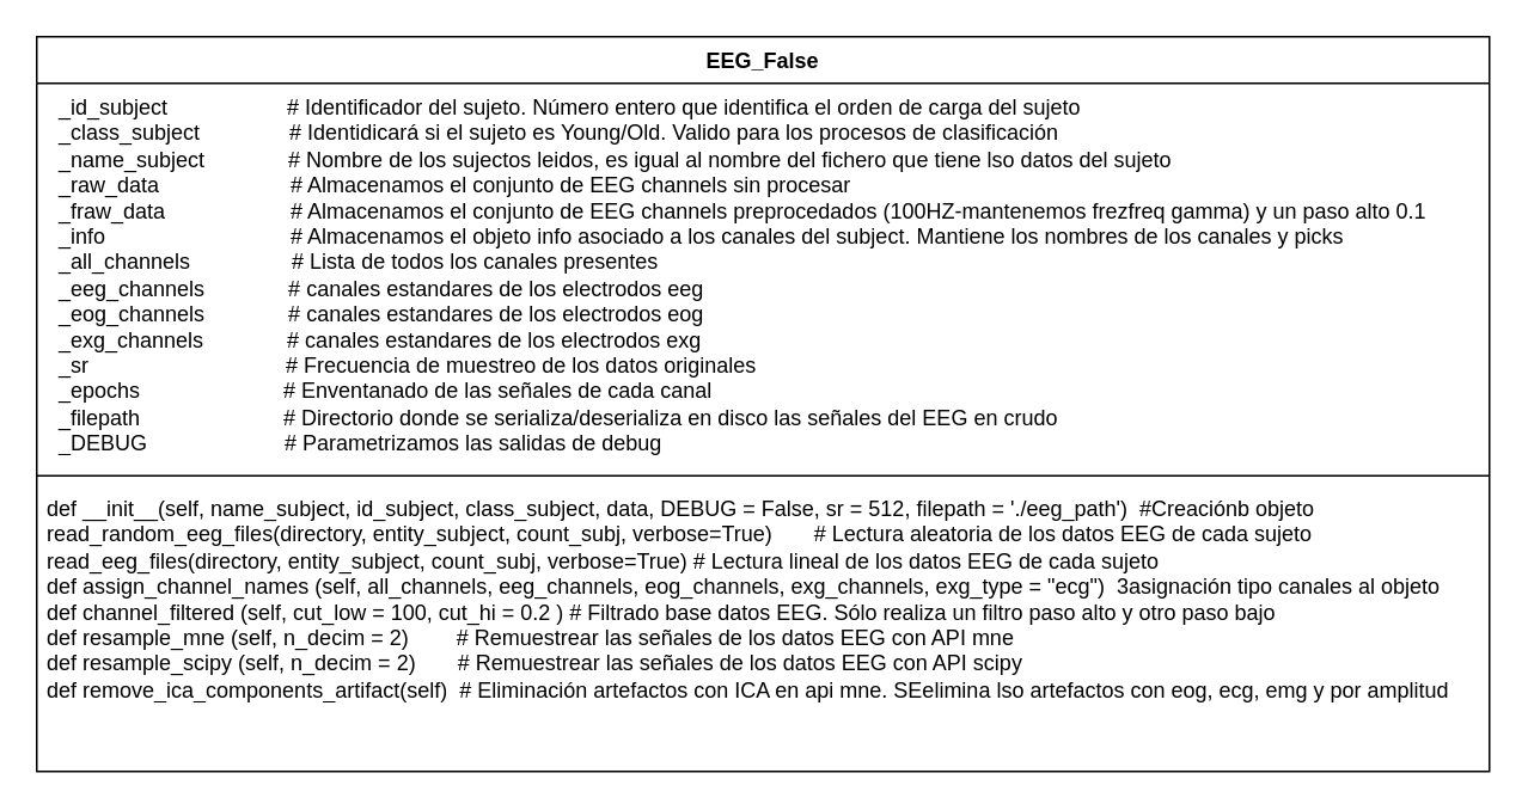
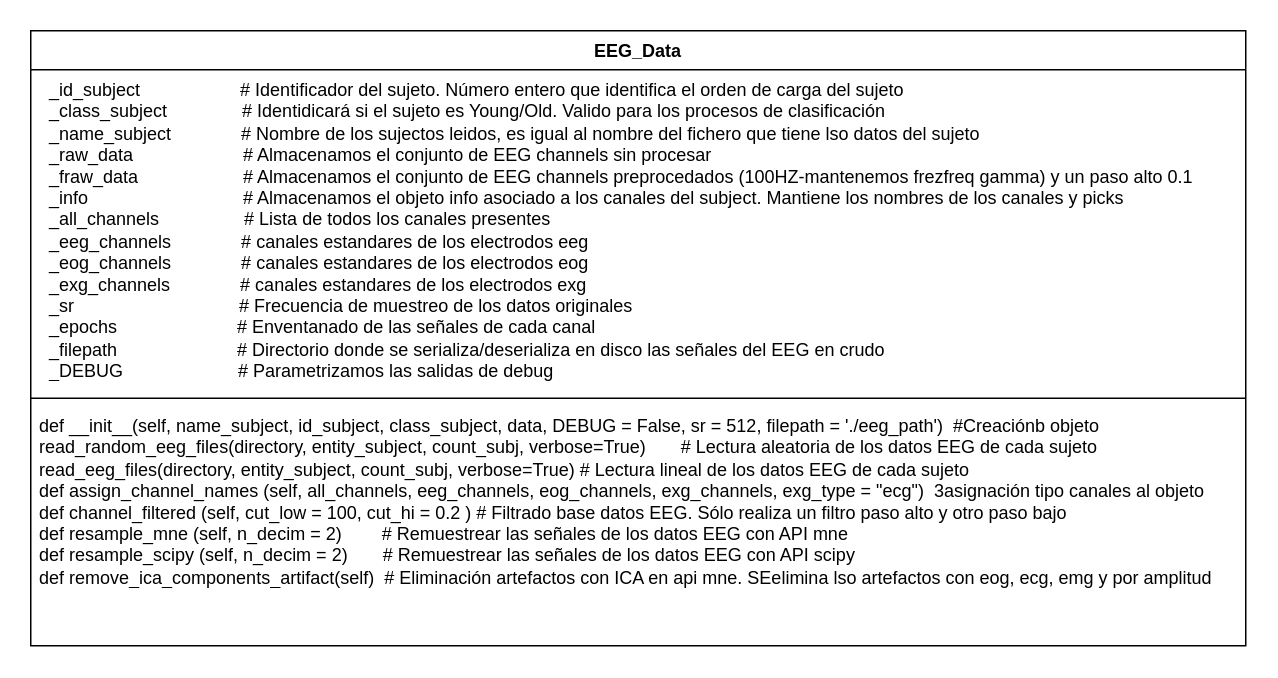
- <mxCell id="2" value="EEG_False" style="swimlane;fontStyle=1;align=center;verticalAlign=top;childLayout=stackLayout;horizontal=1;startSize=26;horizontalStack=0;resizeParent=1;resizeParentMax=0;resizeLast=0;collapsible=1;marginBottom=0;whiteSpace=wrap;html=1;" vertex="1" parent="1"><mxGeometry x="20" y="20" width="810" height="410" as="geometry" /></mxCell>
+ <mxCell id="2" value="EEG_Data" style="swimlane;fontStyle=1;align=center;verticalAlign=top;childLayout=stackLayout;horizontal=1;startSize=26;horizontalStack=0;resizeParent=1;resizeParentMax=0;resizeLast=0;collapsible=1;marginBottom=0;whiteSpace=wrap;html=1;" vertex="1" parent="1"><mxGeometry x="20" y="20" width="810" height="410" as="geometry" /></mxCell>
